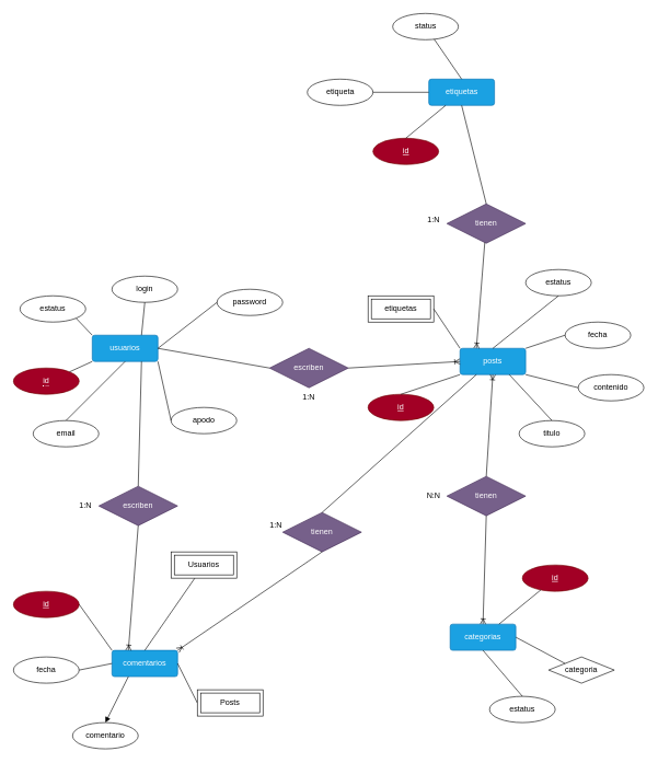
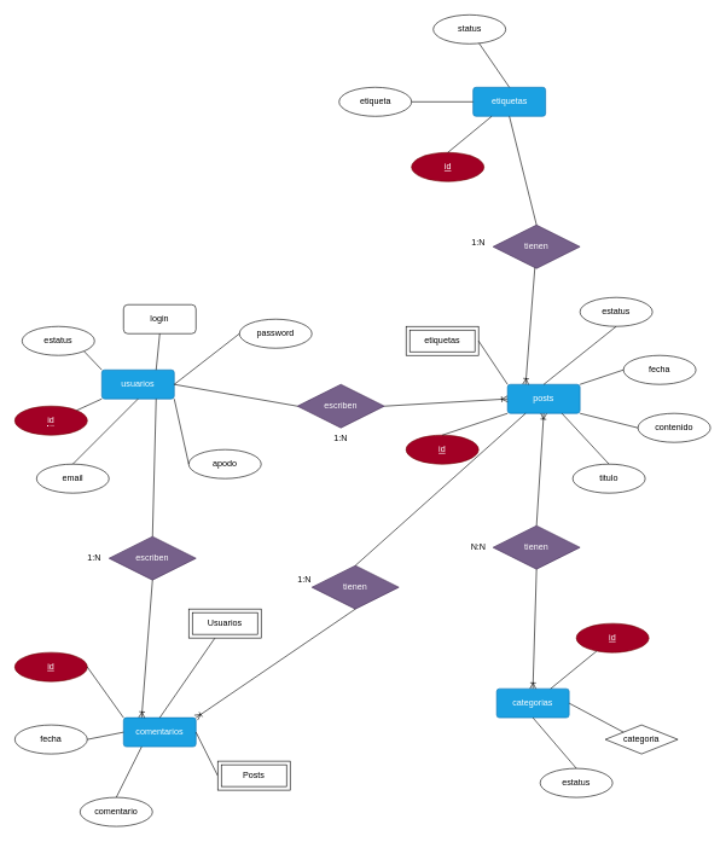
- <mxCell id="38" value="login" style="ellipse;whiteSpace=wrap;html=1;align=center;" vertex="1" parent="1"><mxGeometry x="170" y="420" width="100" height="40" as="geometry" /></mxCell>
+ <mxCell id="38" value="login" style="whiteSpace=wrap;html=1;align=center;rounded=1;" vertex="1" parent="1"><mxGeometry x="170" y="420" width="100" height="40" as="geometry" /></mxCell>
- <mxCell id="30" value="" style="endArrow=block;html=1;rounded=0;exitX=0.25;exitY=1;exitDx=0;exitDy=0;entryX=0.5;entryY=0;entryDx=0;entryDy=0;" edge="1" parent="1" source="4" target="26"><mxGeometry relative="1" as="geometry"><mxPoint x="180" y="1020" as="sourcePoint" /><mxPoint x="160" y="1090" as="targetPoint" /></mxGeometry></mxCell>
+ <mxCell id="30" value="" style="endArrow=none;html=1;rounded=0;exitX=0.25;exitY=1;exitDx=0;exitDy=0;entryX=0.5;entryY=0;entryDx=0;entryDy=0;" edge="1" parent="1" source="4" target="26"><mxGeometry relative="1" as="geometry"><mxPoint x="180" y="1020" as="sourcePoint" /><mxPoint x="160" y="1090" as="targetPoint" /></mxGeometry></mxCell>
